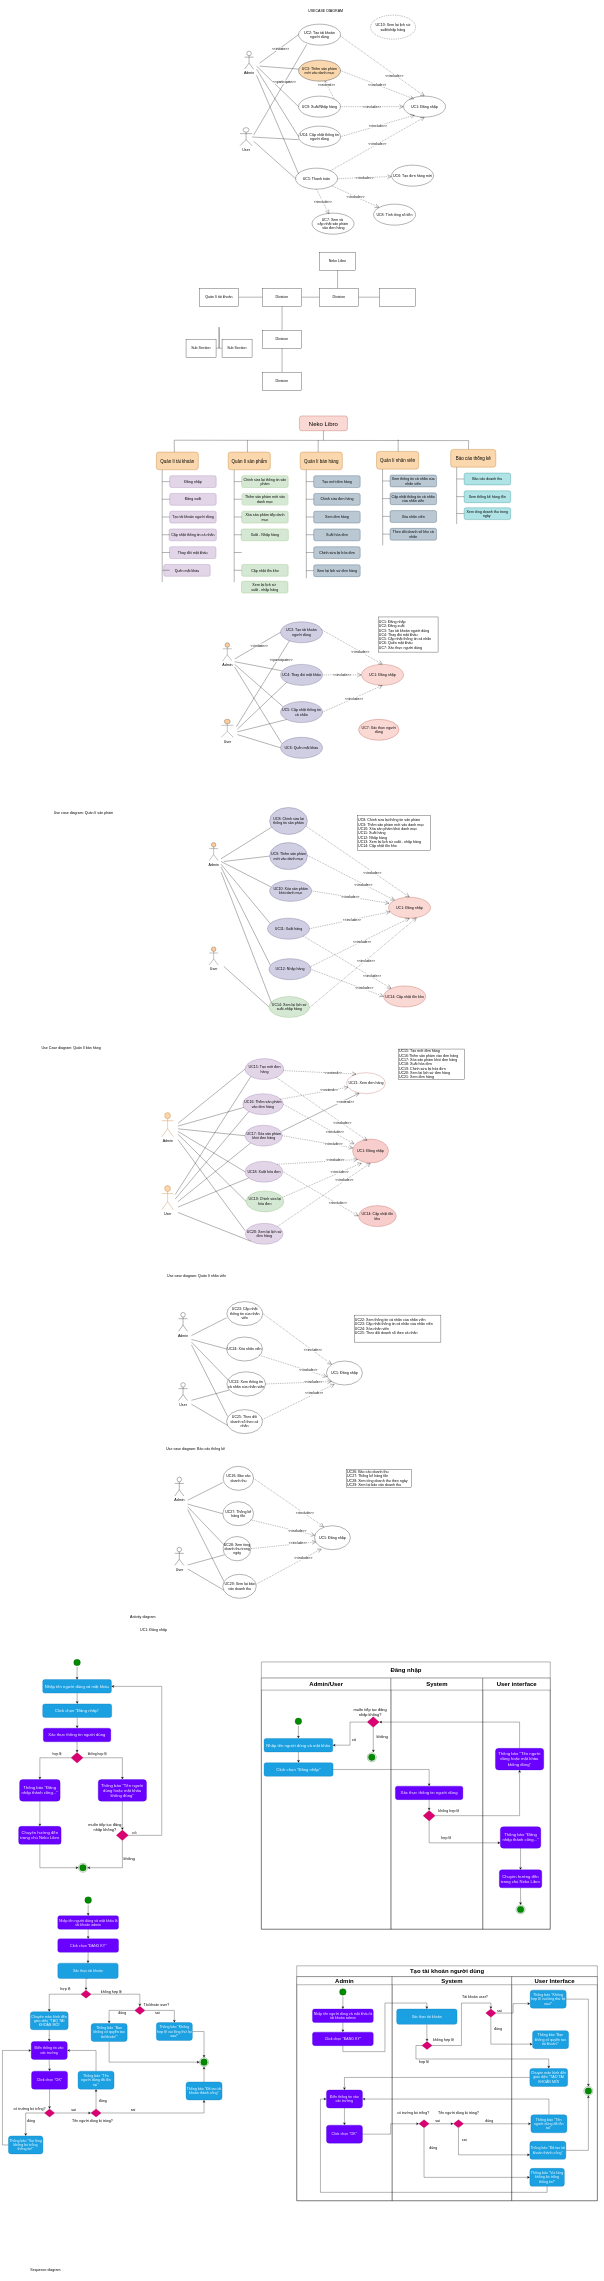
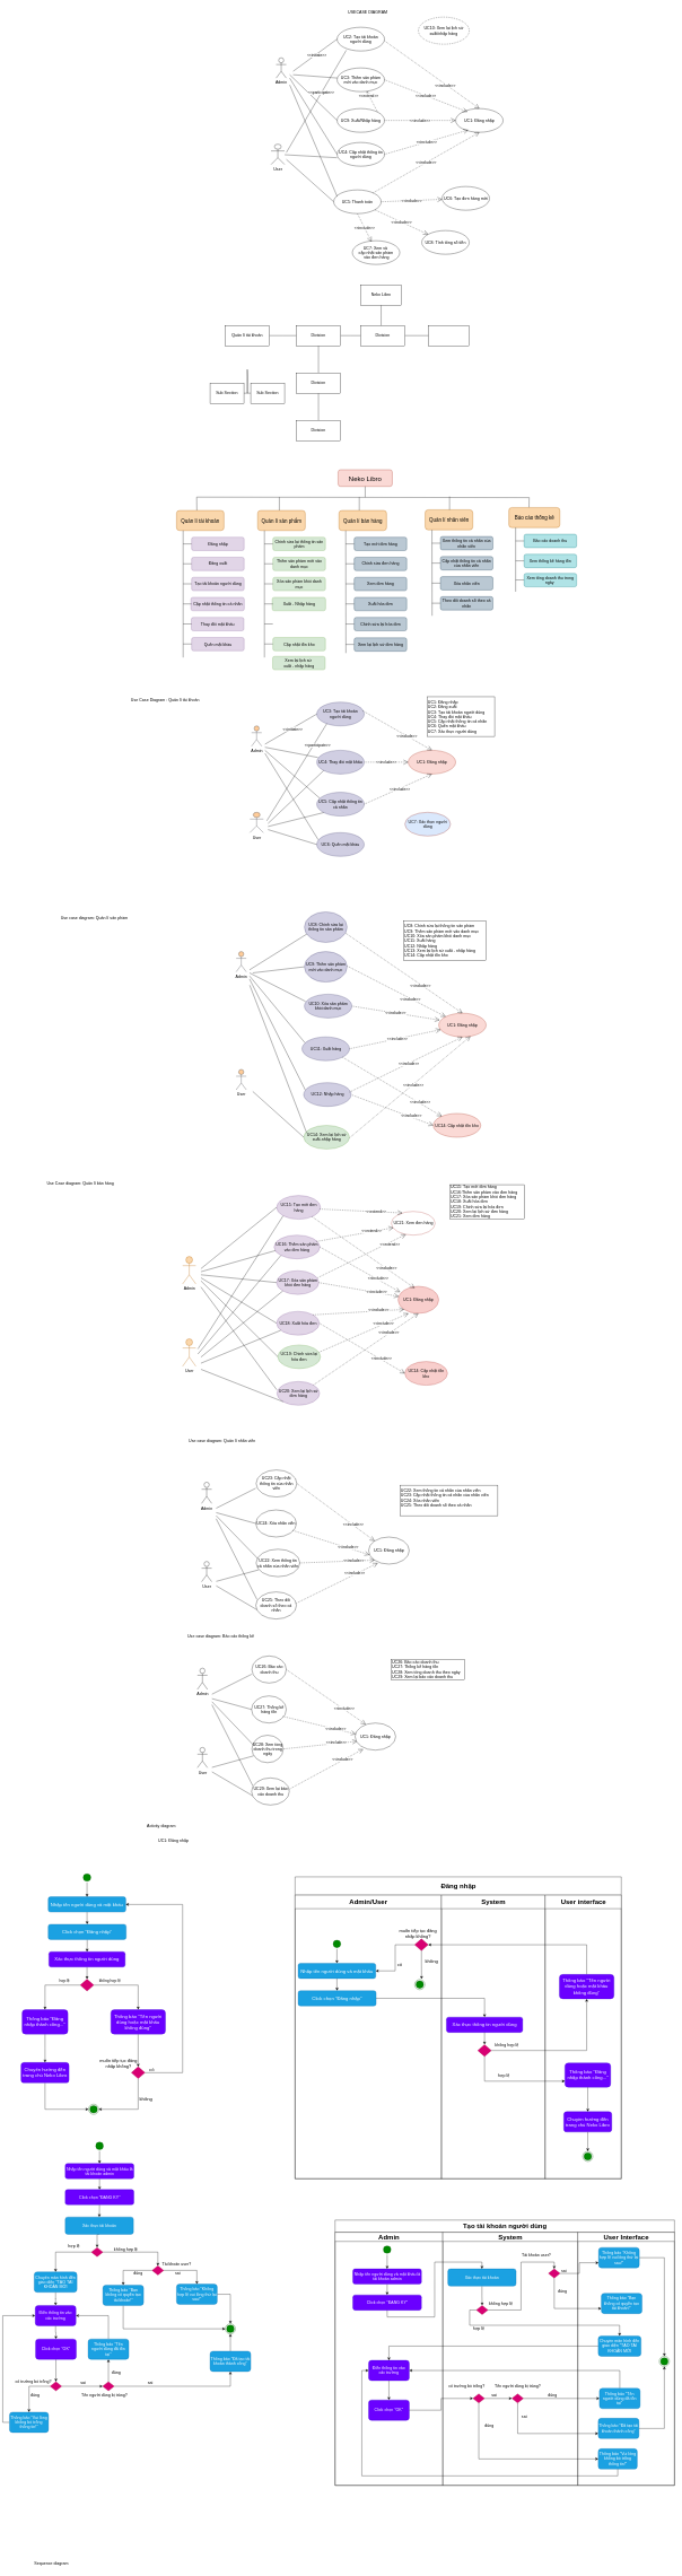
- <mxCell id="4" value="UC3: Thêm sản phẩm mới vào danh mục" style="ellipse;whiteSpace=wrap;html=1;fillColor=#fad7ac;" vertex="1" parent="1"><mxGeometry x="987" y="200" width="140" height="70" as="geometry" /></mxCell>
+ <mxCell id="4" value="UC3: Thêm sản phẩm mới vào danh mục" style="ellipse;whiteSpace=wrap;html=1;" vertex="1" parent="1"><mxGeometry x="987" y="200" width="140" height="70" as="geometry" /></mxCell>
- <mxCell id="77" value="Thêm sản phẩm mới vào danh mục" style="rounded=1;whiteSpace=wrap;html=1;fillColor=#d5e8d4;strokeColor=#82b366;container=0;dashed=1;" vertex="1" parent="52"><mxGeometry x="284.5" y="276.138" width="155" height="39.448" as="geometry" /></mxCell>
+ <mxCell id="77" value="Thêm sản phẩm mới vào danh mục" style="rounded=1;whiteSpace=wrap;html=1;fillColor=#d5e8d4;strokeColor=#82b366;container=0;" vertex="1" parent="52"><mxGeometry x="284.5" y="276.138" width="155" height="39.448" as="geometry" /></mxCell>
- <mxCell id="78" value="Xóa sản phẩm tiếp danh mục" style="rounded=1;whiteSpace=wrap;html=1;container=0;fillColor=#d5e8d4;strokeColor=#82b366;" vertex="1" parent="52"><mxGeometry x="284.5" y="335.31" width="155" height="39.448" as="geometry" /></mxCell>
+ <mxCell id="78" value="Xóa sản phẩm khỏi danh mục" style="rounded=1;whiteSpace=wrap;html=1;container=0;fillColor=#d5e8d4;strokeColor=#82b366;" vertex="1" parent="52"><mxGeometry x="284.5" y="335.31" width="155" height="39.448" as="geometry" /></mxCell>
- <mxCell id="106" value="Theo dõi doanh số kho cá nhân" style="rounded=1;whiteSpace=wrap;html=1;container=0;fillColor=#bac8d3;strokeColor=#23445d;" vertex="1" parent="97"><mxGeometry x="45" y="256.411" width="155" height="39.448" as="geometry" /></mxCell>
+ <mxCell id="106" value="Theo dõi doanh số theo cá nhân" style="rounded=1;whiteSpace=wrap;html=1;container=0;fillColor=#bac8d3;strokeColor=#23445d;" vertex="1" parent="97"><mxGeometry x="45" y="256.411" width="155" height="39.448" as="geometry" /></mxCell>
- <mxCell id="67" value="Quên mật khẩu" style="rounded=1;whiteSpace=wrap;html=1;fillColor=#e1d5e7;strokeColor=#9673a6;container=0;" vertex="1" parent="52"><mxGeometry x="24.5" y="512.828" width="155" height="39.448" as="geometry" /></mxCell>
+ <mxCell id="67" value="Quên mật khẩu" style="rounded=1;whiteSpace=wrap;html=1;fillColor=#e1d5e7;strokeColor=#9673a6;container=0;" vertex="1" parent="52"><mxGeometry x="44.5" y="512.828" width="155" height="39.448" as="geometry" /></mxCell>
+ <mxCell id="132" value="Use Case Diagram : Quản lí tài khoản" style="text;html=1;align=center;verticalAlign=middle;whiteSpace=wrap;rounded=0;" vertex="1" parent="1"><mxGeometry x="369" y="2051" width="221" height="30" as="geometry" /></mxCell>
- <mxCell id="133" value="UC7: Xác thực người dùng" style="ellipse;whiteSpace=wrap;html=1;fillColor=#fad9d5;strokeColor=#ae4132;" vertex="1" parent="1"><mxGeometry x="1187" y="2397" width="135" height="70" as="geometry" /></mxCell>
+ <mxCell id="133" value="UC7: Xác thực người dùng" style="ellipse;whiteSpace=wrap;html=1;fillColor=#dae8fc;strokeColor=#ae4132;" vertex="1" parent="1"><mxGeometry x="1187" y="2397" width="135" height="70" as="geometry" /></mxCell>
- <mxCell id="202" value="&amp;lt;&amp;lt;extend&lt;span style=&quot;background-color: light-dark(#ffffff, var(--ge-dark-color, #121212)); color: light-dark(rgb(0, 0, 0), rgb(255, 255, 255));&quot;&gt;&amp;gt;&amp;gt;&lt;/span&gt;" style="endArrow=open;endSize=12;dashed=0;html=1;rounded=0;exitX=0.974;exitY=0.296;exitDx=0;exitDy=0;entryX=0.332;entryY=0.97;entryDx=0;entryDy=0;exitPerimeter=0;entryPerimeter=0;" edge="1" parent="1" source="174" target="199"><mxGeometry x="0.622" y="-6" width="160" relative="1" as="geometry"><mxPoint x="934" y="3673" as="sourcePoint" /><mxPoint x="1155" y="3588" as="targetPoint" /><mxPoint as="offset" /></mxGeometry></mxCell>
+ <mxCell id="202" value="&amp;lt;&amp;lt;extend&lt;span style=&quot;background-color: light-dark(#ffffff, var(--ge-dark-color, #121212)); color: light-dark(rgb(0, 0, 0), rgb(255, 255, 255));&quot;&gt;&amp;gt;&amp;gt;&lt;/span&gt;" style="endArrow=open;endSize=12;dashed=1;html=1;rounded=0;exitX=0.974;exitY=0.296;exitDx=0;exitDy=0;entryX=0.332;entryY=0.97;entryDx=0;entryDy=0;exitPerimeter=0;entryPerimeter=0;" edge="1" parent="1" source="174" target="199"><mxGeometry x="0.622" y="-6" width="160" relative="1" as="geometry"><mxPoint x="934" y="3673" as="sourcePoint" /><mxPoint x="1155" y="3588" as="targetPoint" /><mxPoint as="offset" /></mxGeometry></mxCell>
